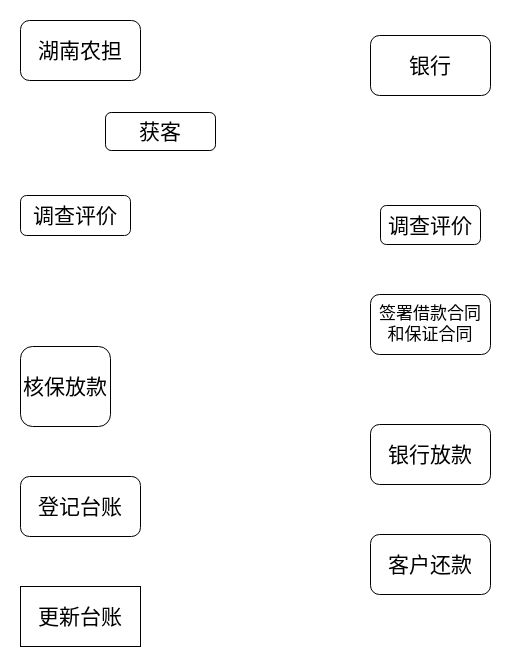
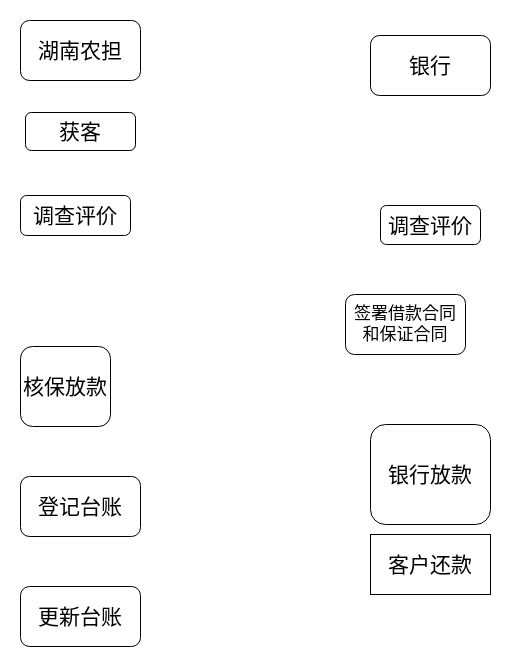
- <mxCell id="4" value="获客" style="rounded=1;whiteSpace=wrap;html=1;fontSize=21;" vertex="1" parent="1"><mxGeometry x="105" y="112" width="110" height="38" as="geometry" /></mxCell>
+ <mxCell id="4" value="获客" style="rounded=1;whiteSpace=wrap;html=1;fontSize=21;" vertex="1" parent="1"><mxGeometry x="25" y="112" width="110" height="38" as="geometry" /></mxCell>
- <mxCell id="7" value="签署借款合同&lt;br style=&quot;font-size: 17px;&quot;&gt;和保证合同" style="rounded=1;whiteSpace=wrap;html=1;fontSize=17;" vertex="1" parent="1"><mxGeometry x="370" y="294" width="120" height="60" as="geometry" /></mxCell>
+ <mxCell id="7" value="签署借款合同&lt;br style=&quot;font-size: 17px;&quot;&gt;和保证合同" style="rounded=1;whiteSpace=wrap;html=1;fontSize=17;" vertex="1" parent="1"><mxGeometry x="345" y="294" width="120" height="60" as="geometry" /></mxCell>
- <mxCell id="9" value="银行放款" style="rounded=1;whiteSpace=wrap;html=1;fontSize=21;" vertex="1" parent="1"><mxGeometry x="370" y="424" width="120" height="60" as="geometry" /></mxCell>
+ <mxCell id="9" value="银行放款" style="rounded=1;whiteSpace=wrap;html=1;fontSize=21;" vertex="1" parent="1"><mxGeometry x="370" y="424" width="120" height="100" as="geometry" /></mxCell>
- <mxCell id="11" value="客户还款" style="rounded=1;whiteSpace=wrap;html=1;fontSize=21;" vertex="1" parent="1"><mxGeometry x="370" y="534" width="120" height="60" as="geometry" /></mxCell>
+ <mxCell id="11" value="客户还款" style="whiteSpace=wrap;html=1;fontSize=21;rounded=0;" vertex="1" parent="1"><mxGeometry x="370" y="534" width="120" height="60" as="geometry" /></mxCell>
- <mxCell id="12" value="更新台账" style="whiteSpace=wrap;html=1;fontSize=21;rounded=0;" vertex="1" parent="1"><mxGeometry x="20" y="586" width="120" height="60" as="geometry" /></mxCell>
+ <mxCell id="12" value="更新台账" style="rounded=1;whiteSpace=wrap;html=1;fontSize=21;" vertex="1" parent="1"><mxGeometry x="20" y="586" width="120" height="60" as="geometry" /></mxCell>
